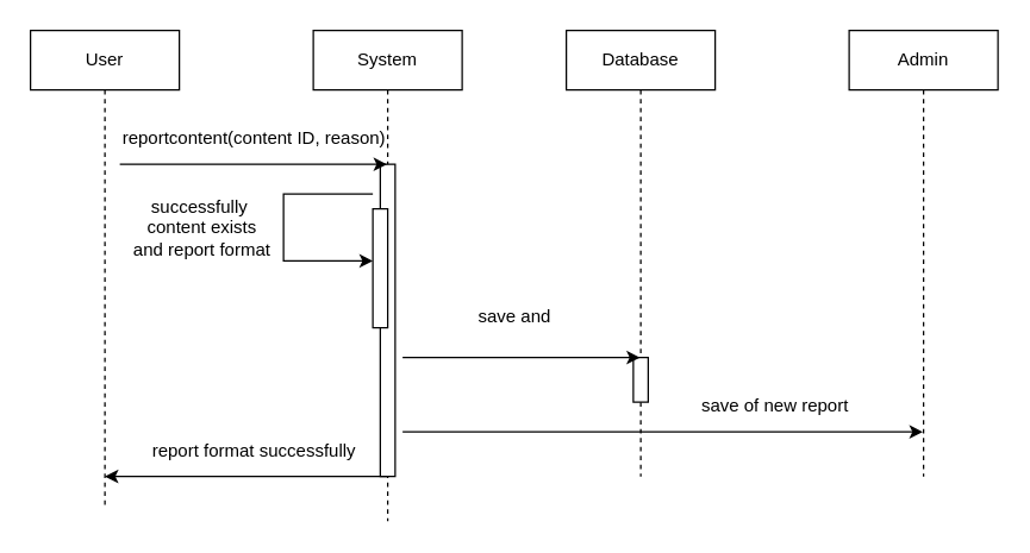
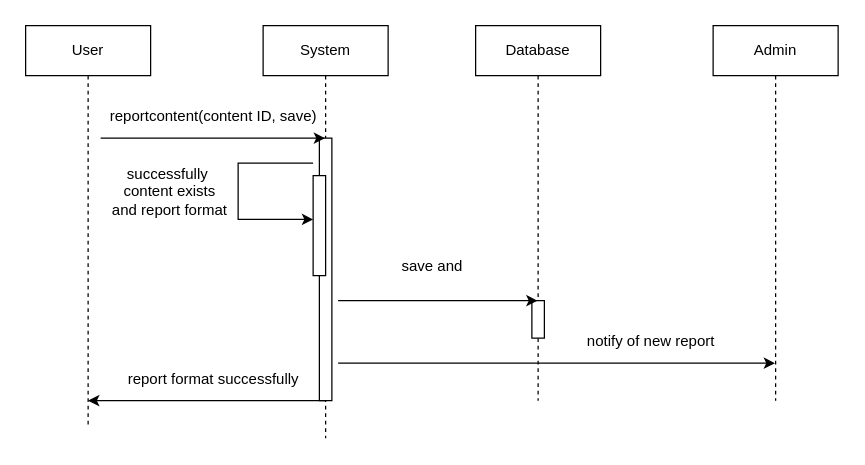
- <mxCell id="7" value="reportcontent(content ID, reason)" style="text;html=1;align=center;verticalAlign=middle;resizable=0;points=[];autosize=1;strokeColor=none;fillColor=none;" vertex="1" parent="1"><mxGeometry x="70" y="78" width="200" height="30" as="geometry" /></mxCell>
+ <mxCell id="7" value="reportcontent(content ID, save)" style="text;html=1;align=center;verticalAlign=middle;resizable=0;points=[];autosize=1;strokeColor=none;fillColor=none;" vertex="1" parent="1"><mxGeometry x="70" y="78" width="200" height="30" as="geometry" /></mxCell>
- <mxCell id="16" value="save of new report" style="text;html=1;align=center;verticalAlign=middle;resizable=0;points=[];autosize=1;strokeColor=none;fillColor=none;" vertex="1" parent="1"><mxGeometry x="460" y="258" width="120" height="30" as="geometry" /></mxCell>
+ <mxCell id="16" value="notify of new report" style="text;html=1;align=center;verticalAlign=middle;resizable=0;points=[];autosize=1;strokeColor=none;fillColor=none;" vertex="1" parent="1"><mxGeometry x="460" y="258" width="120" height="30" as="geometry" /></mxCell>
